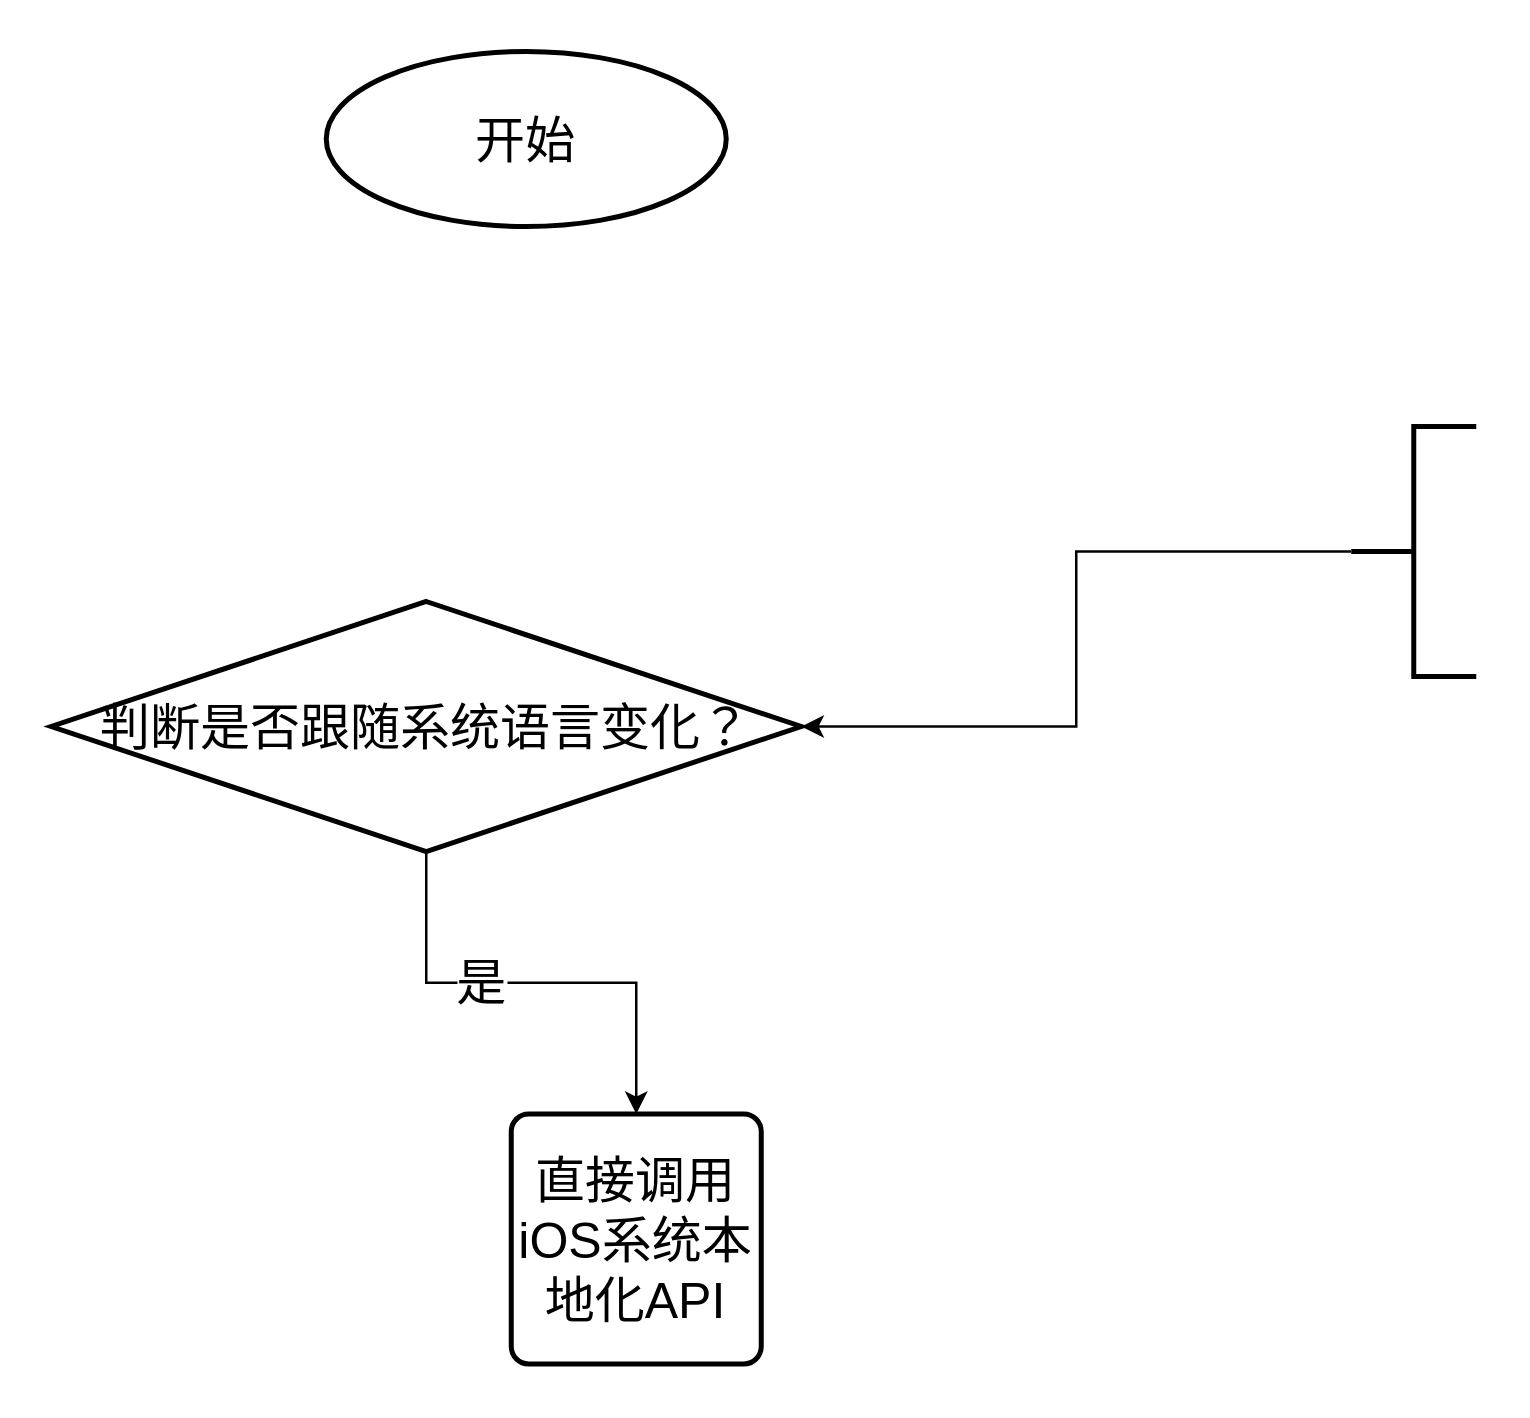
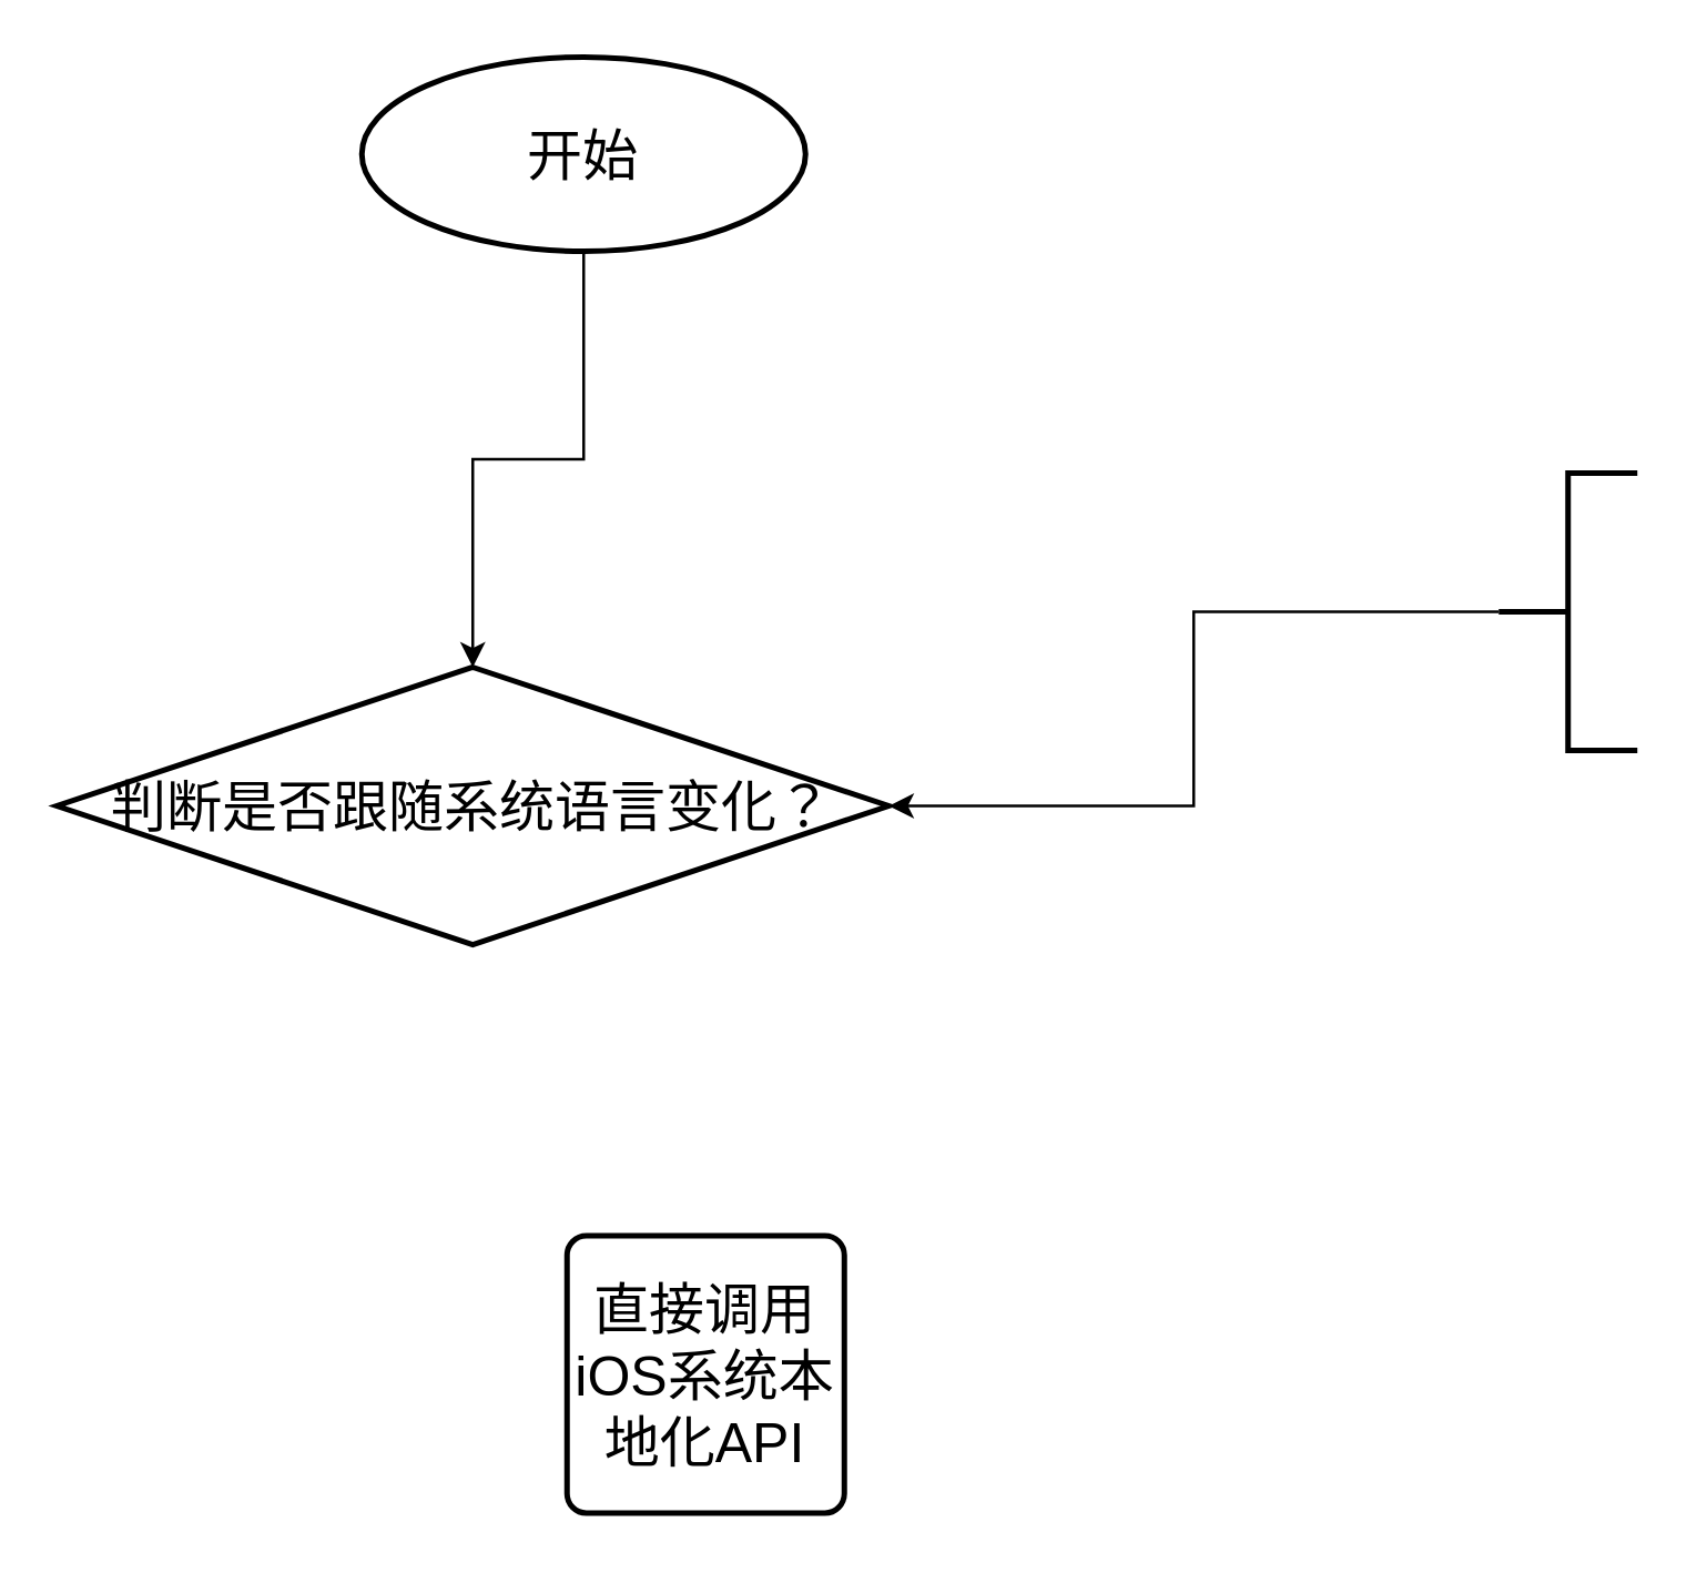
+ <mxCell id="2" style="edgeStyle=orthogonalEdgeStyle;rounded=0;orthogonalLoop=1;jettySize=auto;html=1;fontSize=20;" edge="1" parent="1" source="3" target="6"><mxGeometry relative="1" as="geometry" /></mxCell>
- <mxCell id="4" style="edgeStyle=orthogonalEdgeStyle;rounded=0;orthogonalLoop=1;jettySize=auto;html=1;fontSize=20;" edge="1" parent="1" source="6" target="7"><mxGeometry relative="1" as="geometry" /></mxCell>
- <mxCell id="5" value="是" style="edgeLabel;html=1;align=center;verticalAlign=middle;resizable=0;points=[];fontSize=20;" vertex="1" connectable="0" parent="4"><mxGeometry x="-0.222" y="1" relative="1" as="geometry"><mxPoint as="offset" /></mxGeometry></mxCell>
